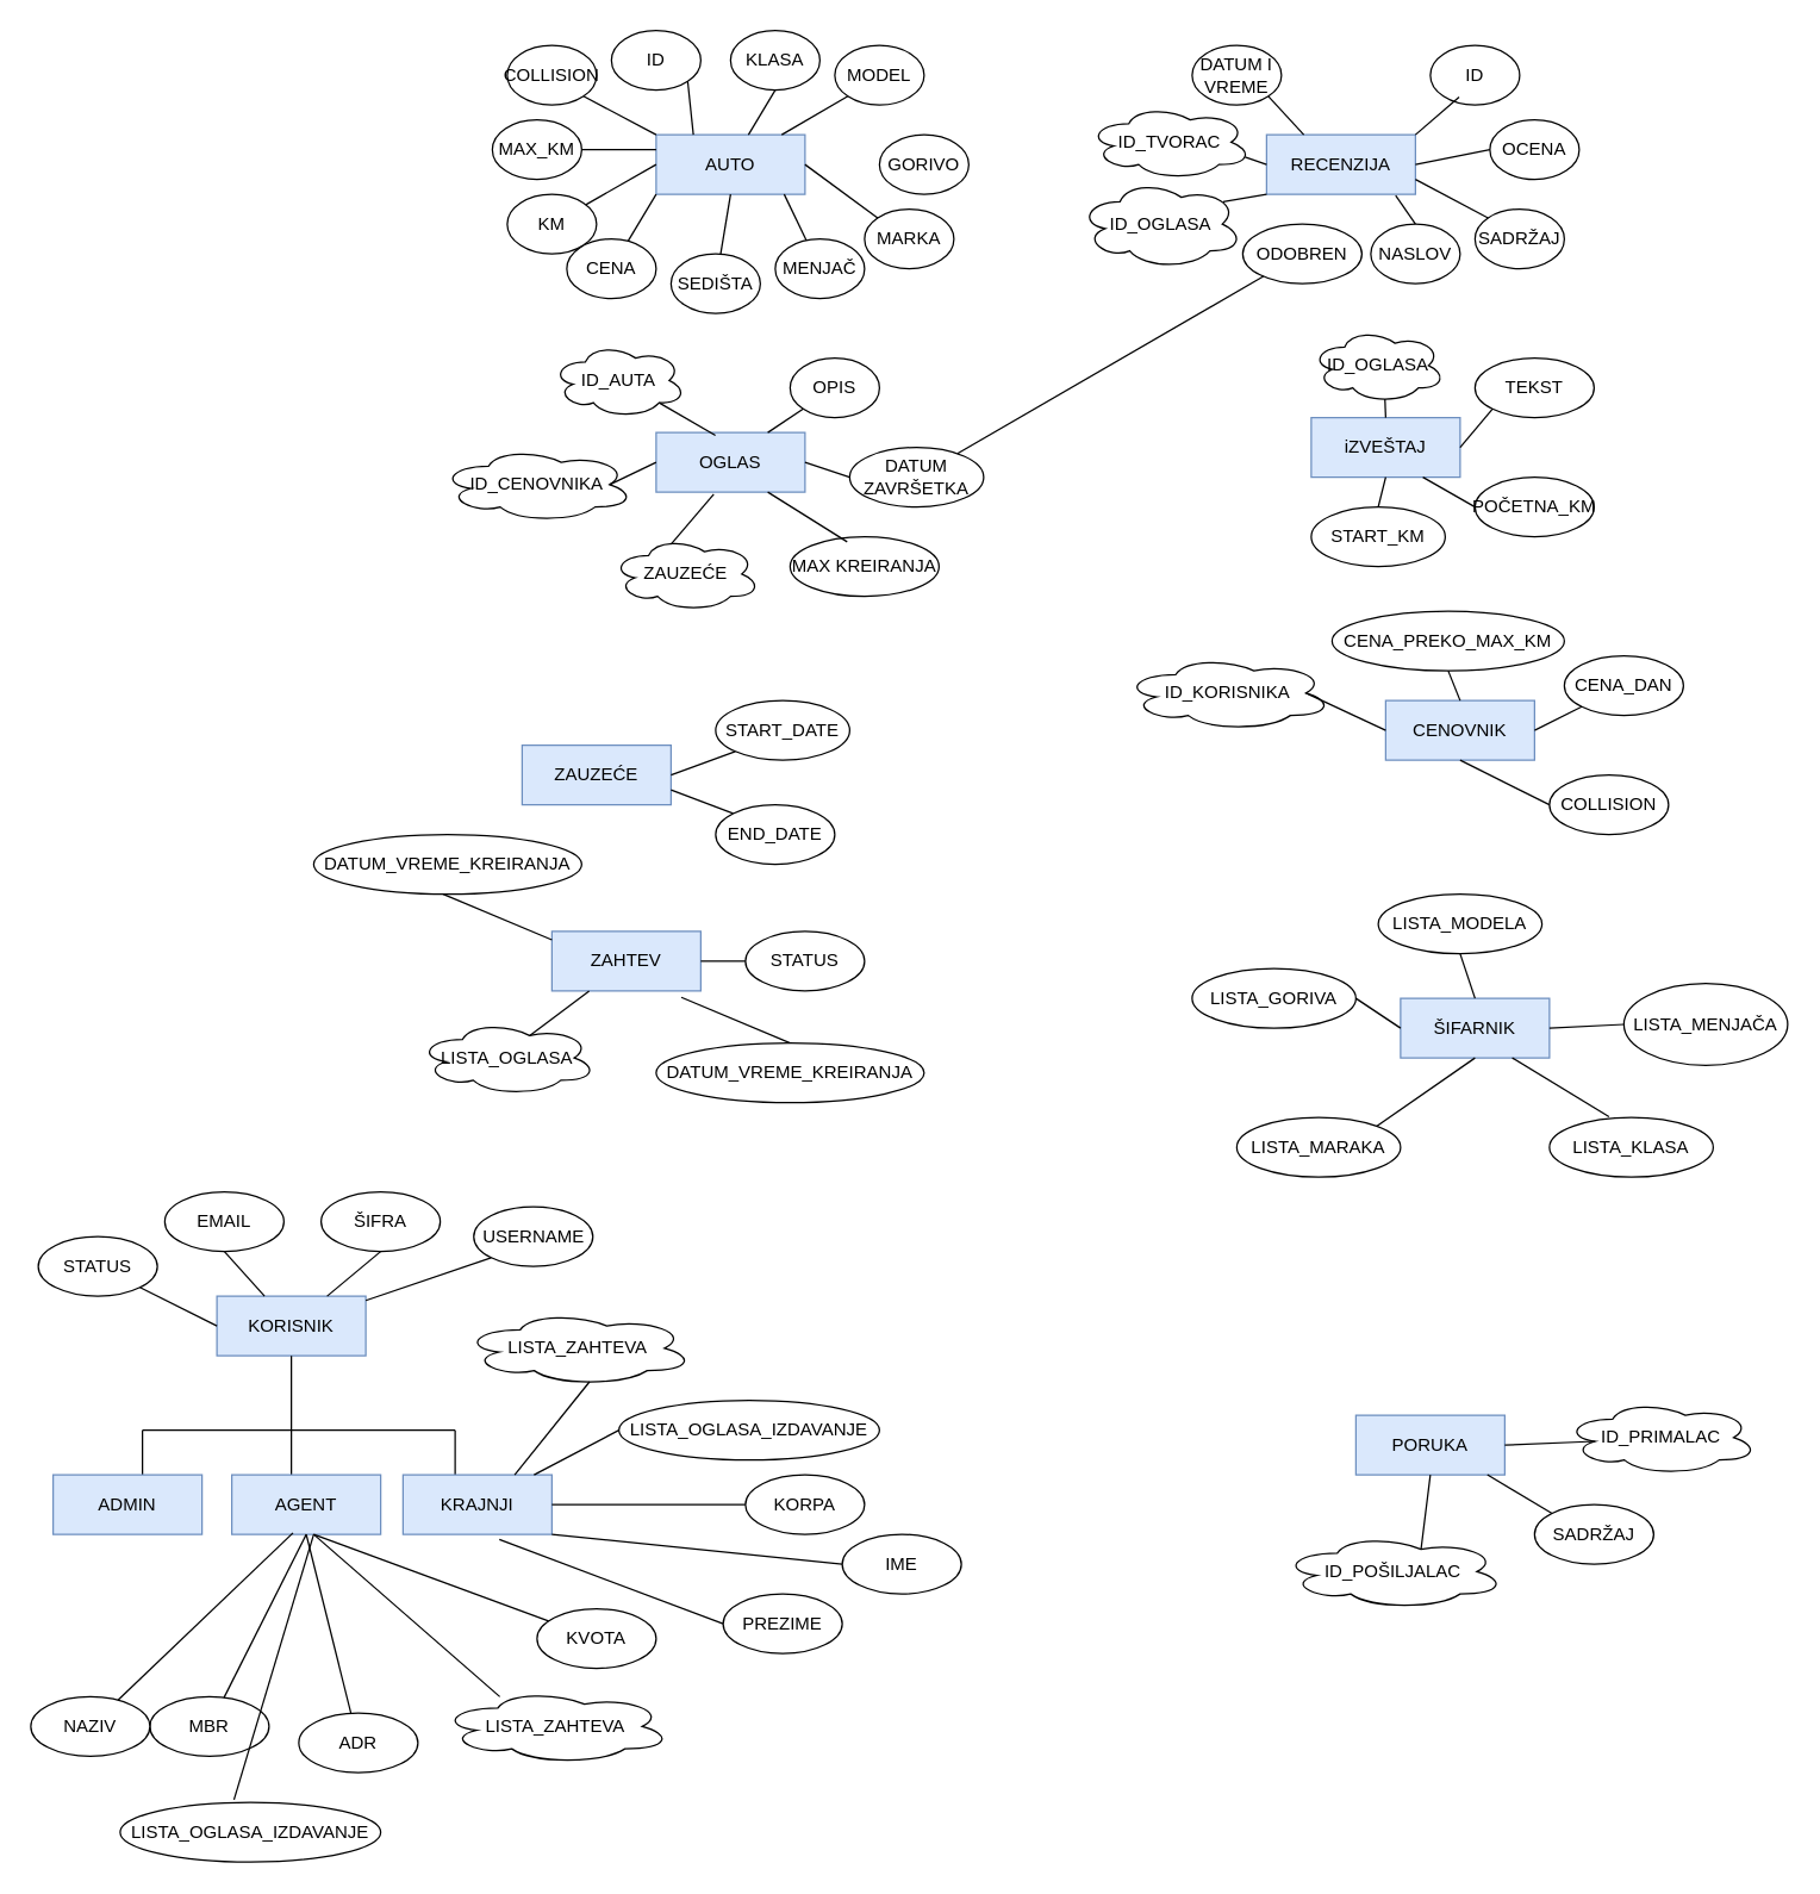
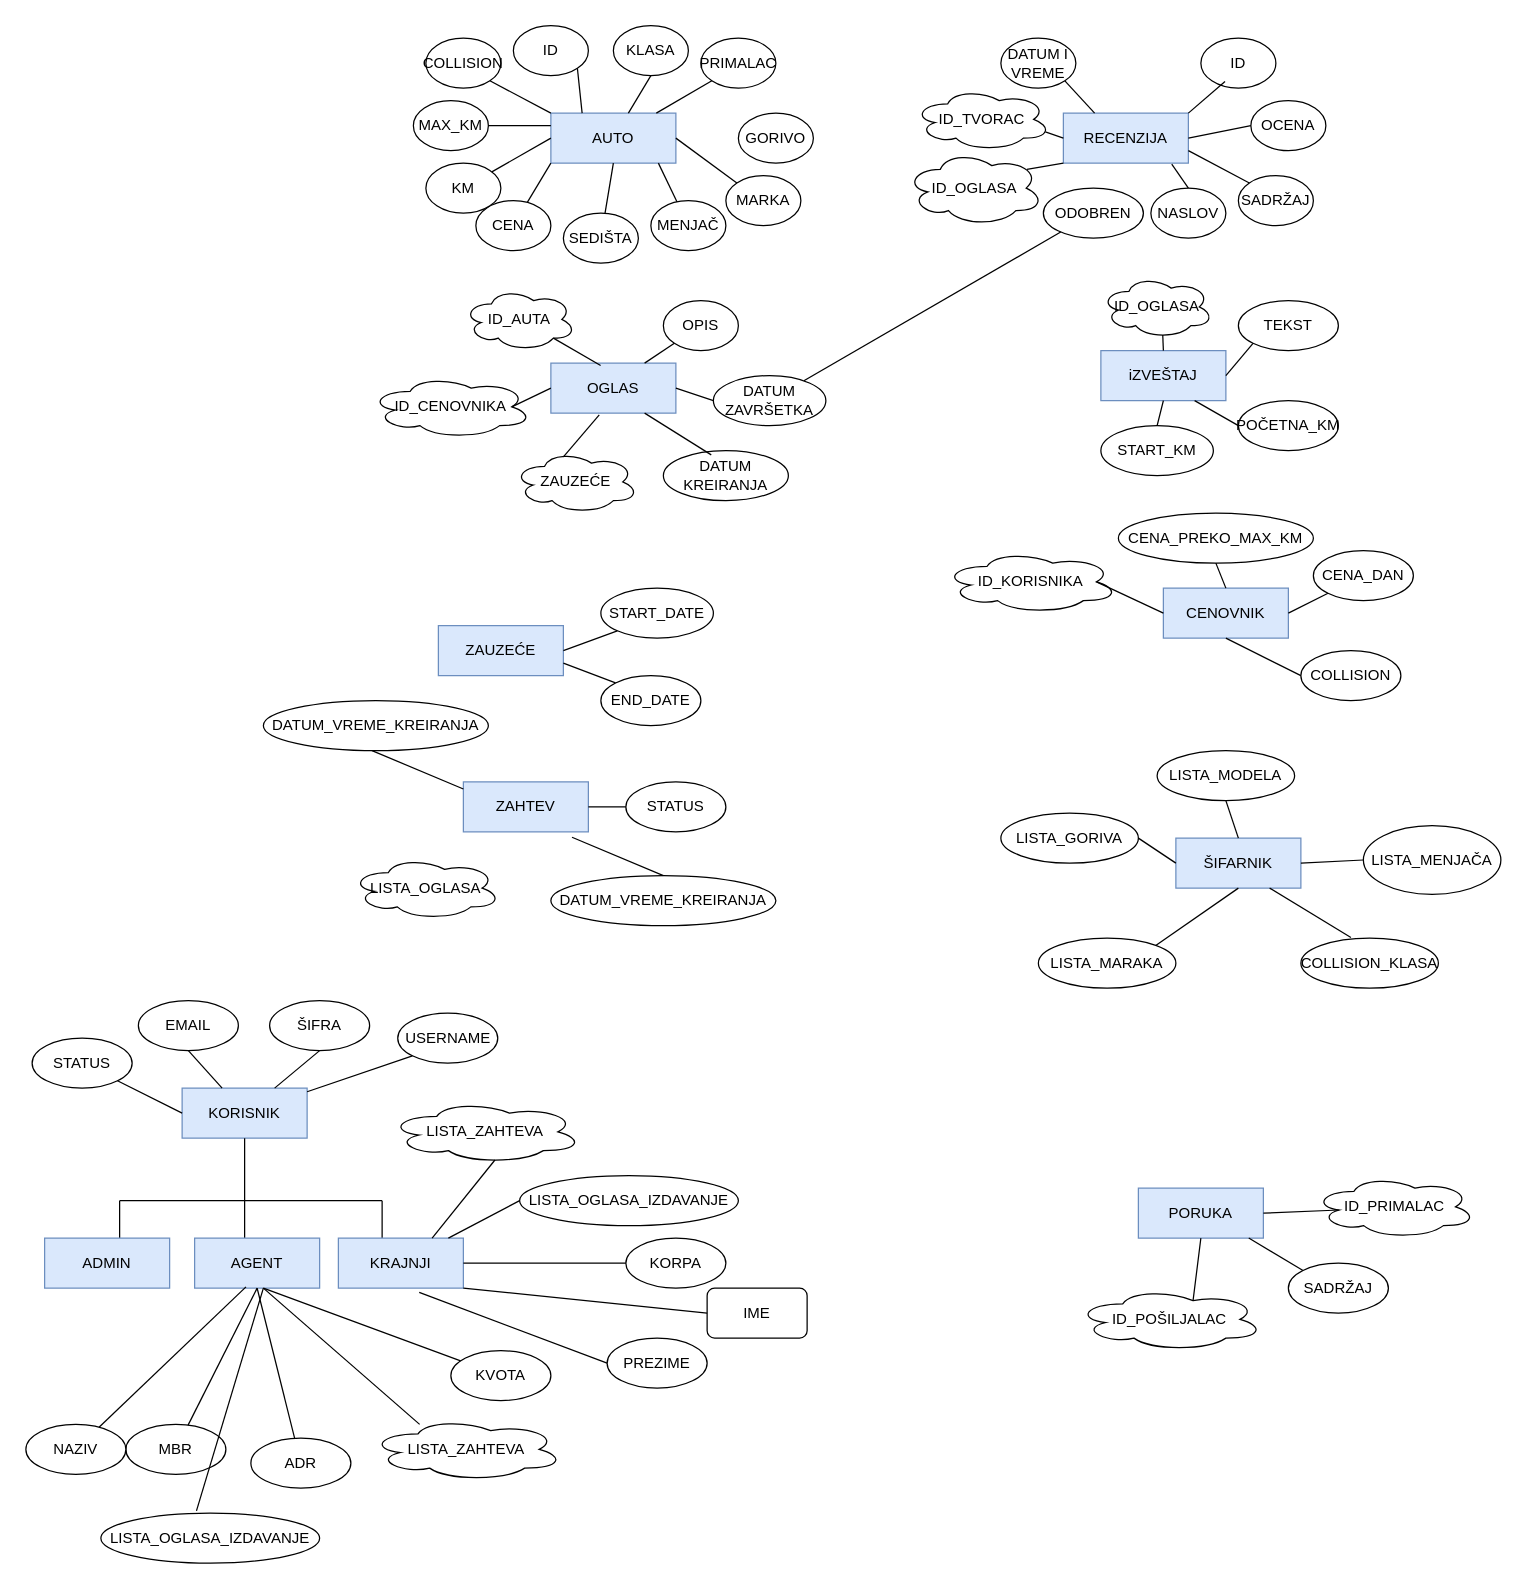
- <mxCell id="3" value="MODEL" style="ellipse;whiteSpace=wrap;html=1;" parent="1" vertex="1"><mxGeometry x="560" y="30" width="60" height="40" as="geometry" /></mxCell>
+ <mxCell id="3" value="PRIMALAC" style="ellipse;whiteSpace=wrap;html=1;" parent="1" vertex="1"><mxGeometry x="560" y="30" width="60" height="40" as="geometry" /></mxCell>
- <mxCell id="44" value="MAX KREIRANJA" style="ellipse;whiteSpace=wrap;html=1;" parent="1" vertex="1"><mxGeometry x="530" y="360" width="100" height="40" as="geometry" /></mxCell>
+ <mxCell id="44" value="DATUM KREIRANJA" style="ellipse;whiteSpace=wrap;html=1;" parent="1" vertex="1"><mxGeometry x="530" y="360" width="100" height="40" as="geometry" /></mxCell>
- <mxCell id="84" value="" style="endArrow=none;html=1;entryX=0.25;entryY=1;entryDx=0;entryDy=0;exitX=0.625;exitY=0.2;exitDx=0;exitDy=0;exitPerimeter=0;" parent="1" source="81" target="78" edge="1"><mxGeometry width="50" height="50" relative="1" as="geometry"><mxPoint x="650" y="705" as="sourcePoint" /><mxPoint x="700" y="655" as="targetPoint" /></mxGeometry></mxCell>
- <mxCell id="112" value="LISTA_KLASA" style="ellipse;whiteSpace=wrap;html=1;" parent="1" vertex="1"><mxGeometry x="1040" y="750" width="110" height="40" as="geometry" /></mxCell>
+ <mxCell id="112" value="COLLISION_KLASA" style="ellipse;whiteSpace=wrap;html=1;" parent="1" vertex="1"><mxGeometry x="1040" y="750" width="110" height="40" as="geometry" /></mxCell>
- <mxCell id="137" value="IME" style="ellipse;whiteSpace=wrap;html=1;" parent="1" vertex="1"><mxGeometry x="565" y="1030" width="80" height="40" as="geometry" /></mxCell>
+ <mxCell id="137" value="IME" style="whiteSpace=wrap;html=1;rounded=1;" parent="1" vertex="1"><mxGeometry x="565" y="1030" width="80" height="40" as="geometry" /></mxCell>
